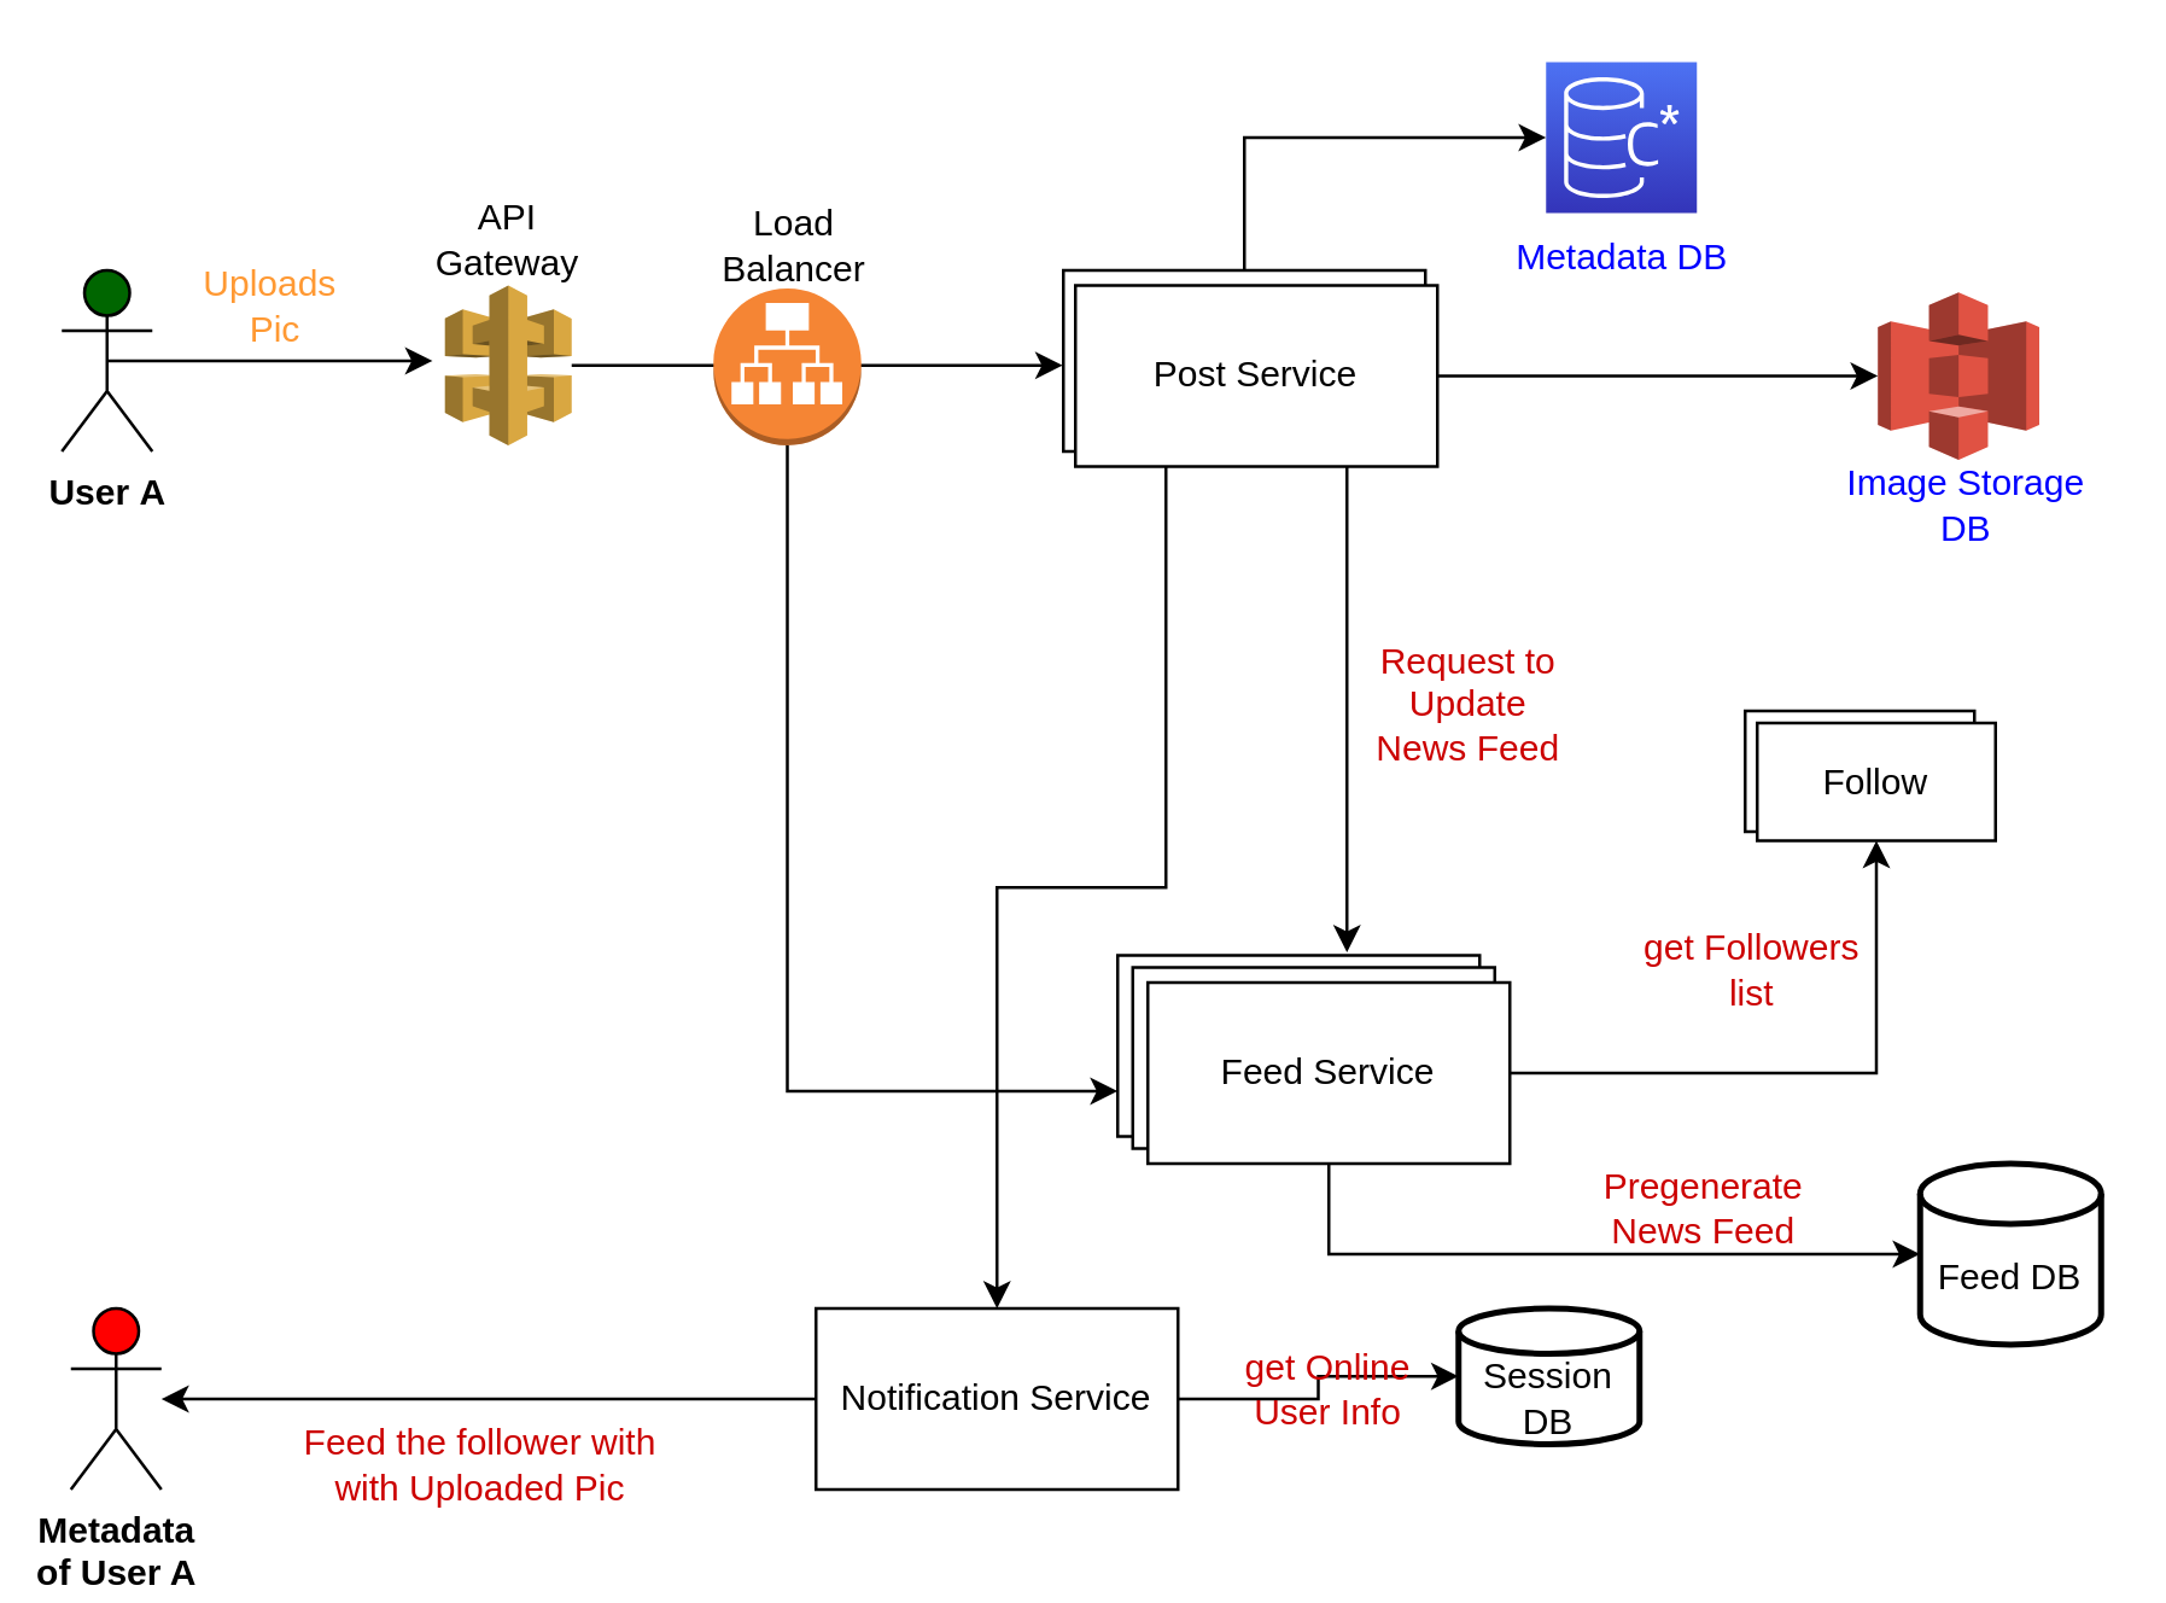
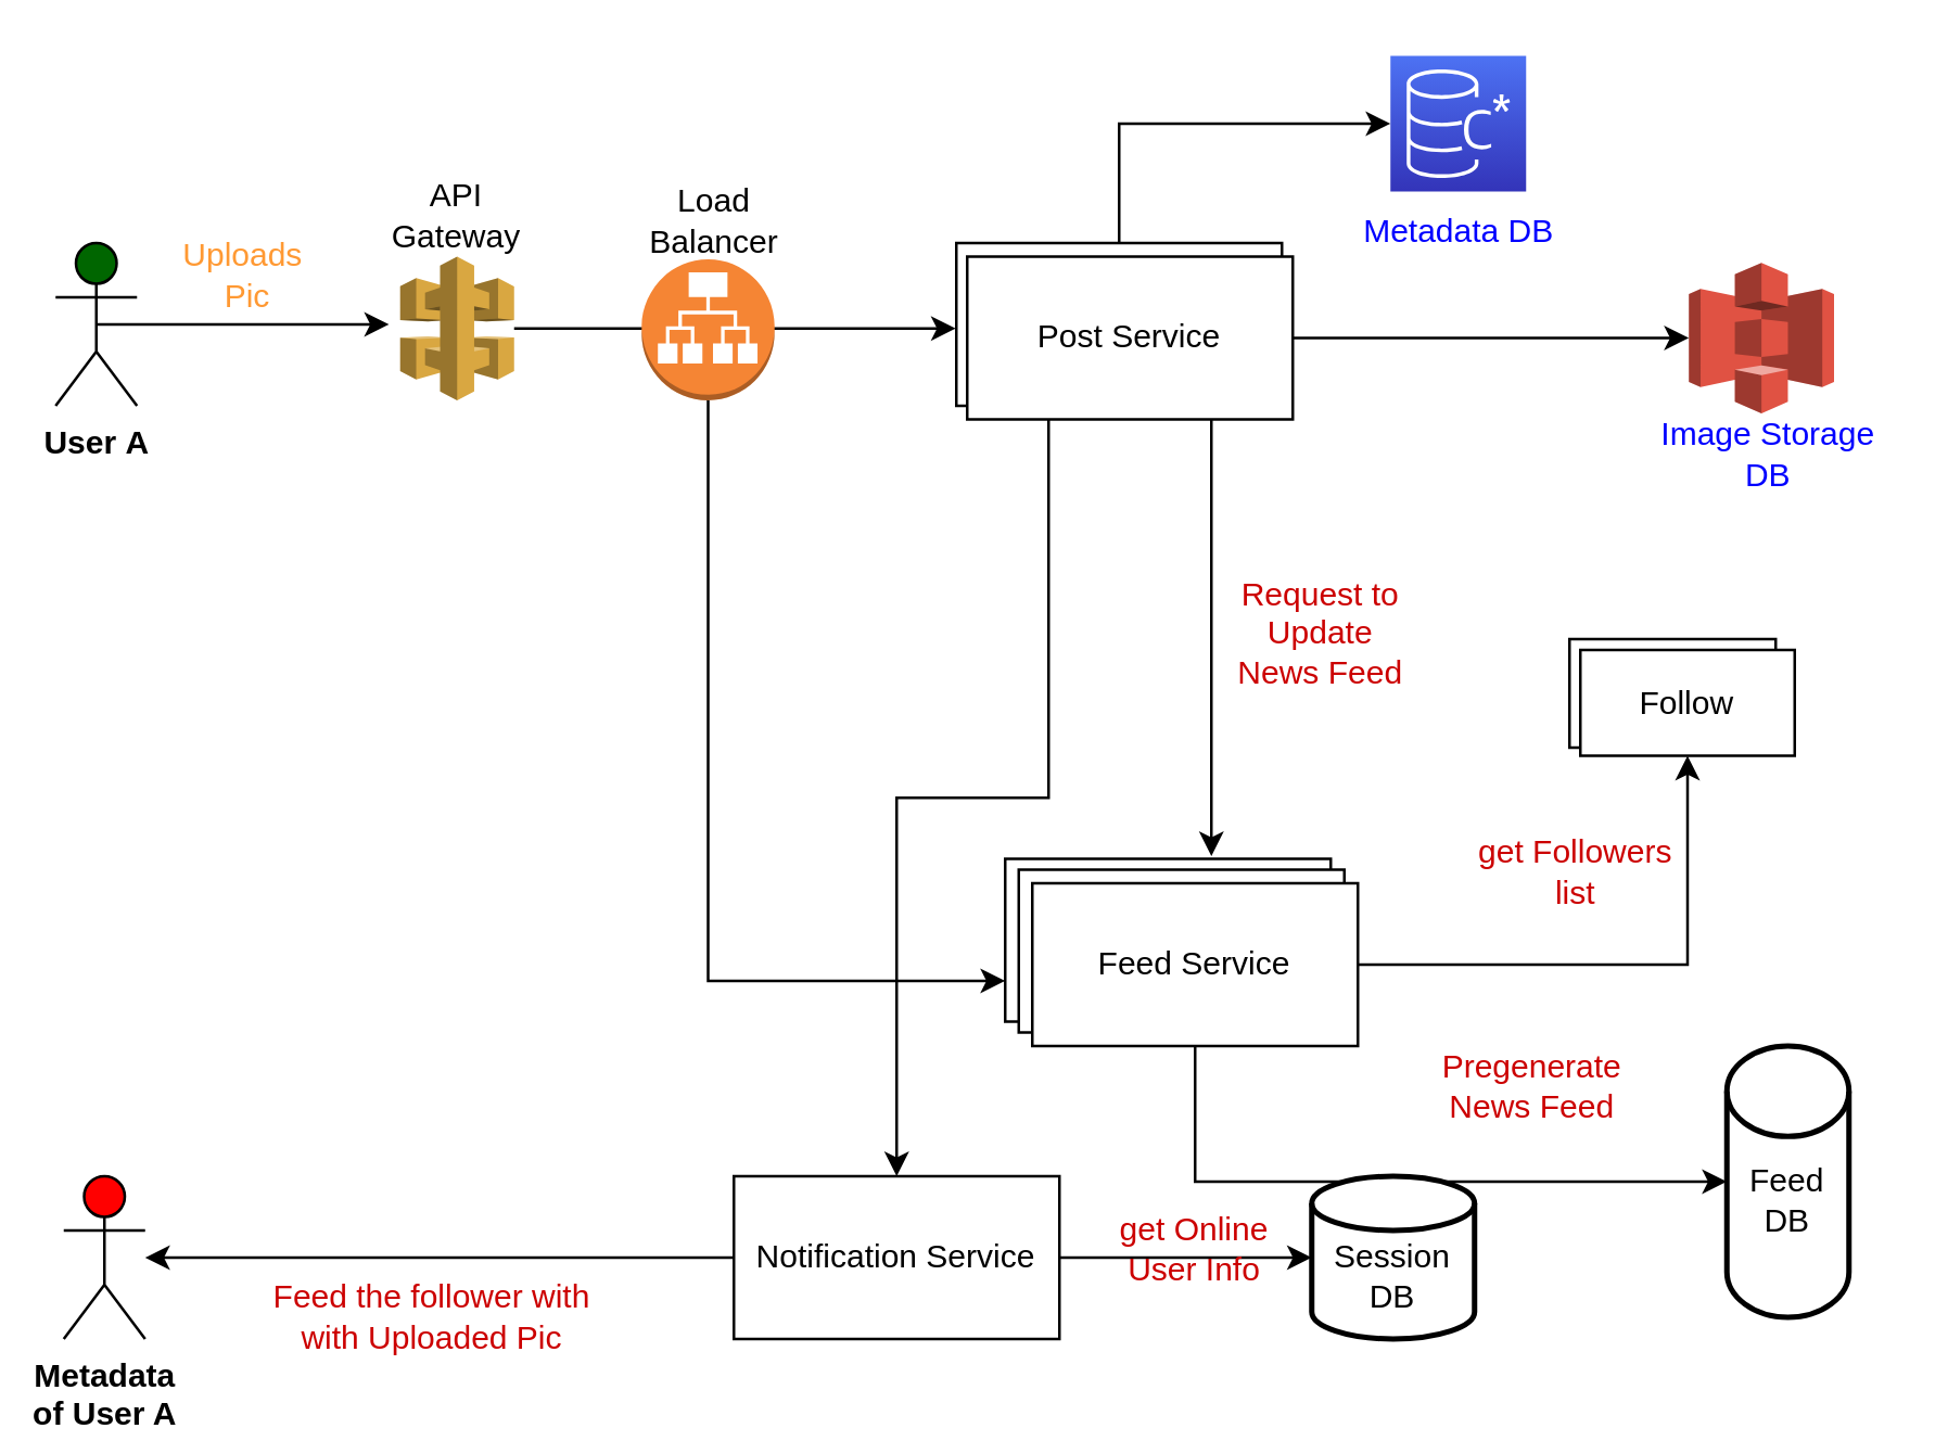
- <mxCell id="25" value="&lt;br&gt;Feed DB" style="strokeWidth=2;html=1;shape=mxgraph.flowchart.database;whiteSpace=wrap;" parent="1" vertex="1"><mxGeometry x="636" y="385" width="60" height="60" as="geometry" /></mxCell>
+ <mxCell id="25" value="&lt;br&gt;Feed DB" style="strokeWidth=2;html=1;shape=mxgraph.flowchart.database;whiteSpace=wrap;" parent="1" vertex="1"><mxGeometry x="636" y="385" width="45" height="100" as="geometry" /></mxCell>
- <mxCell id="26" value="&lt;br&gt;Session&lt;br&gt;DB" style="strokeWidth=2;html=1;shape=mxgraph.flowchart.database;whiteSpace=wrap;" parent="1" vertex="1"><mxGeometry x="483" y="433" width="60" height="45" as="geometry" /></mxCell>
+ <mxCell id="26" value="&lt;br&gt;Session&lt;br&gt;DB" style="strokeWidth=2;html=1;shape=mxgraph.flowchart.database;whiteSpace=wrap;" parent="1" vertex="1"><mxGeometry x="483" y="433" width="60" height="60" as="geometry" /></mxCell>
